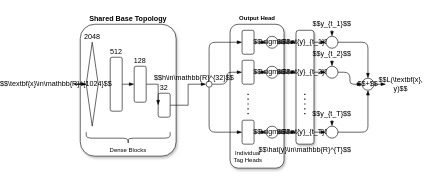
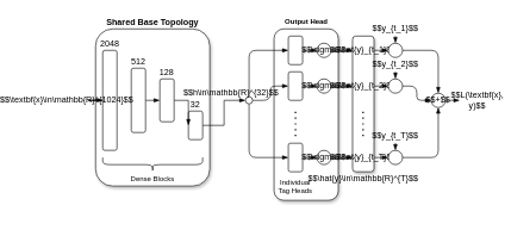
- <mxCell id="11" value="2048" style="rhombus;whiteSpace=wrap;html=1;labelPosition=center;verticalLabelPosition=top;align=center;verticalAlign=bottom;" parent="1" vertex="1"><mxGeometry x="100" y="70" width="20" height="140" as="geometry" /></mxCell>
+ <mxCell id="11" value="2048" style="rounded=1;whiteSpace=wrap;html=1;labelPosition=center;verticalLabelPosition=top;align=center;verticalAlign=bottom;" parent="1" vertex="1"><mxGeometry x="100" y="70" width="20" height="140" as="geometry" /></mxCell>
